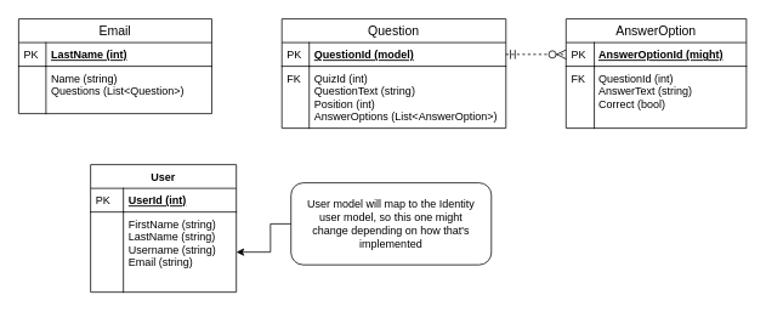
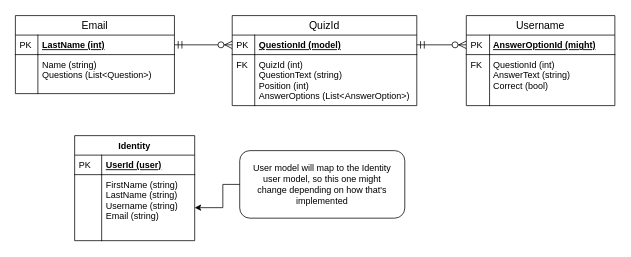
- <mxCell id="10" value="Question" style="swimlane;fontStyle=0;childLayout=stackLayout;horizontal=1;startSize=26;horizontalStack=0;resizeParent=1;resizeParentMax=0;resizeLast=0;collapsible=1;marginBottom=0;align=center;fontSize=14;" parent="9" vertex="1"><mxGeometry width="246" height="120" as="geometry"><mxRectangle x="90" y="260" width="60" height="26" as="alternateBounds" /></mxGeometry></mxCell>
+ <mxCell id="10" value="QuizId" style="swimlane;fontStyle=0;childLayout=stackLayout;horizontal=1;startSize=26;horizontalStack=0;resizeParent=1;resizeParentMax=0;resizeLast=0;collapsible=1;marginBottom=0;align=center;fontSize=14;" parent="9" vertex="1"><mxGeometry width="246" height="120" as="geometry"><mxRectangle x="90" y="260" width="60" height="26" as="alternateBounds" /></mxGeometry></mxCell>
- <mxCell id="16" value="AnswerOption" style="swimlane;fontStyle=0;childLayout=stackLayout;horizontal=1;startSize=26;horizontalStack=0;resizeParent=1;resizeParentMax=0;resizeLast=0;collapsible=1;marginBottom=0;align=center;fontSize=14;" parent="15" vertex="1"><mxGeometry width="198" height="120" as="geometry"><mxRectangle x="90" y="260" width="60" height="26" as="alternateBounds" /></mxGeometry></mxCell>
+ <mxCell id="16" value="Username" style="swimlane;fontStyle=0;childLayout=stackLayout;horizontal=1;startSize=26;horizontalStack=0;resizeParent=1;resizeParentMax=0;resizeLast=0;collapsible=1;marginBottom=0;align=center;fontSize=14;" parent="15" vertex="1"><mxGeometry width="198" height="120" as="geometry"><mxRectangle x="90" y="260" width="60" height="26" as="alternateBounds" /></mxGeometry></mxCell>
+ <mxCell id="2" value="" style="edgeStyle=orthogonalEdgeStyle;endArrow=ERzeroToMany;startArrow=ERmandOne;shadow=0;strokeWidth=1;endSize=8;startSize=8;exitX=1;exitY=0.5;exitDx=0;exitDy=0;entryX=0;entryY=0.5;entryDx=0;entryDy=0;" parent="1" source="5" target="11" edge="1"><mxGeometry width="100" height="100" relative="1" as="geometry"><mxPoint x="1029" y="480" as="sourcePoint" /><mxPoint x="1109" y="480" as="targetPoint" /></mxGeometry></mxCell>
- <mxCell id="21" value="" style="edgeStyle=orthogonalEdgeStyle;endArrow=ERzeroToMany;startArrow=ERmandOne;shadow=0;strokeWidth=1;endSize=8;startSize=8;exitX=1;exitY=0.5;exitDx=0;exitDy=0;entryX=0;entryY=0.5;entryDx=0;entryDy=0;dashed=1;" parent="1" source="11" target="17" edge="1"><mxGeometry width="100" height="100" relative="1" as="geometry"><mxPoint x="1279" y="470" as="sourcePoint" /><mxPoint x="1359" y="470" as="targetPoint" /></mxGeometry></mxCell>
+ <mxCell id="21" value="" style="edgeStyle=orthogonalEdgeStyle;endArrow=ERzeroToMany;startArrow=ERmandOne;shadow=0;strokeWidth=1;endSize=8;startSize=8;exitX=1;exitY=0.5;exitDx=0;exitDy=0;entryX=0;entryY=0.5;entryDx=0;entryDy=0;" parent="1" source="11" target="17" edge="1"><mxGeometry width="100" height="100" relative="1" as="geometry"><mxPoint x="1279" y="470" as="sourcePoint" /><mxPoint x="1359" y="470" as="targetPoint" /></mxGeometry></mxCell>
- <mxCell id="22" value="User" style="swimlane;fontStyle=1;childLayout=stackLayout;horizontal=1;startSize=26;horizontalStack=0;resizeParent=1;resizeLast=0;collapsible=1;marginBottom=0;rounded=0;shadow=0;strokeWidth=1;" parent="1" vertex="1"><mxGeometry x="99" y="180" width="160" height="140" as="geometry"><mxRectangle x="160" y="120" width="160" height="26" as="alternateBounds" /></mxGeometry></mxCell>
+ <mxCell id="22" value="Identity" style="swimlane;fontStyle=1;childLayout=stackLayout;horizontal=1;startSize=26;horizontalStack=0;resizeParent=1;resizeLast=0;collapsible=1;marginBottom=0;rounded=0;shadow=0;strokeWidth=1;" parent="1" vertex="1"><mxGeometry x="99" y="180" width="160" height="140" as="geometry"><mxRectangle x="160" y="120" width="160" height="26" as="alternateBounds" /></mxGeometry></mxCell>
- <mxCell id="23" value="UserId (int)" style="shape=partialRectangle;top=0;left=0;right=0;bottom=1;align=left;verticalAlign=top;fillColor=none;spacingLeft=40;spacingRight=4;overflow=hidden;rotatable=0;points=[[0,0.5],[1,0.5]];portConstraint=eastwest;dropTarget=0;rounded=0;shadow=0;strokeWidth=1;fontStyle=5" parent="22" vertex="1"><mxGeometry y="26" width="160" height="26" as="geometry" /></mxCell>
+ <mxCell id="23" value="UserId (user)" style="shape=partialRectangle;top=0;left=0;right=0;bottom=1;align=left;verticalAlign=top;fillColor=none;spacingLeft=40;spacingRight=4;overflow=hidden;rotatable=0;points=[[0,0.5],[1,0.5]];portConstraint=eastwest;dropTarget=0;rounded=0;shadow=0;strokeWidth=1;fontStyle=5" parent="22" vertex="1"><mxGeometry y="26" width="160" height="26" as="geometry" /></mxCell>
